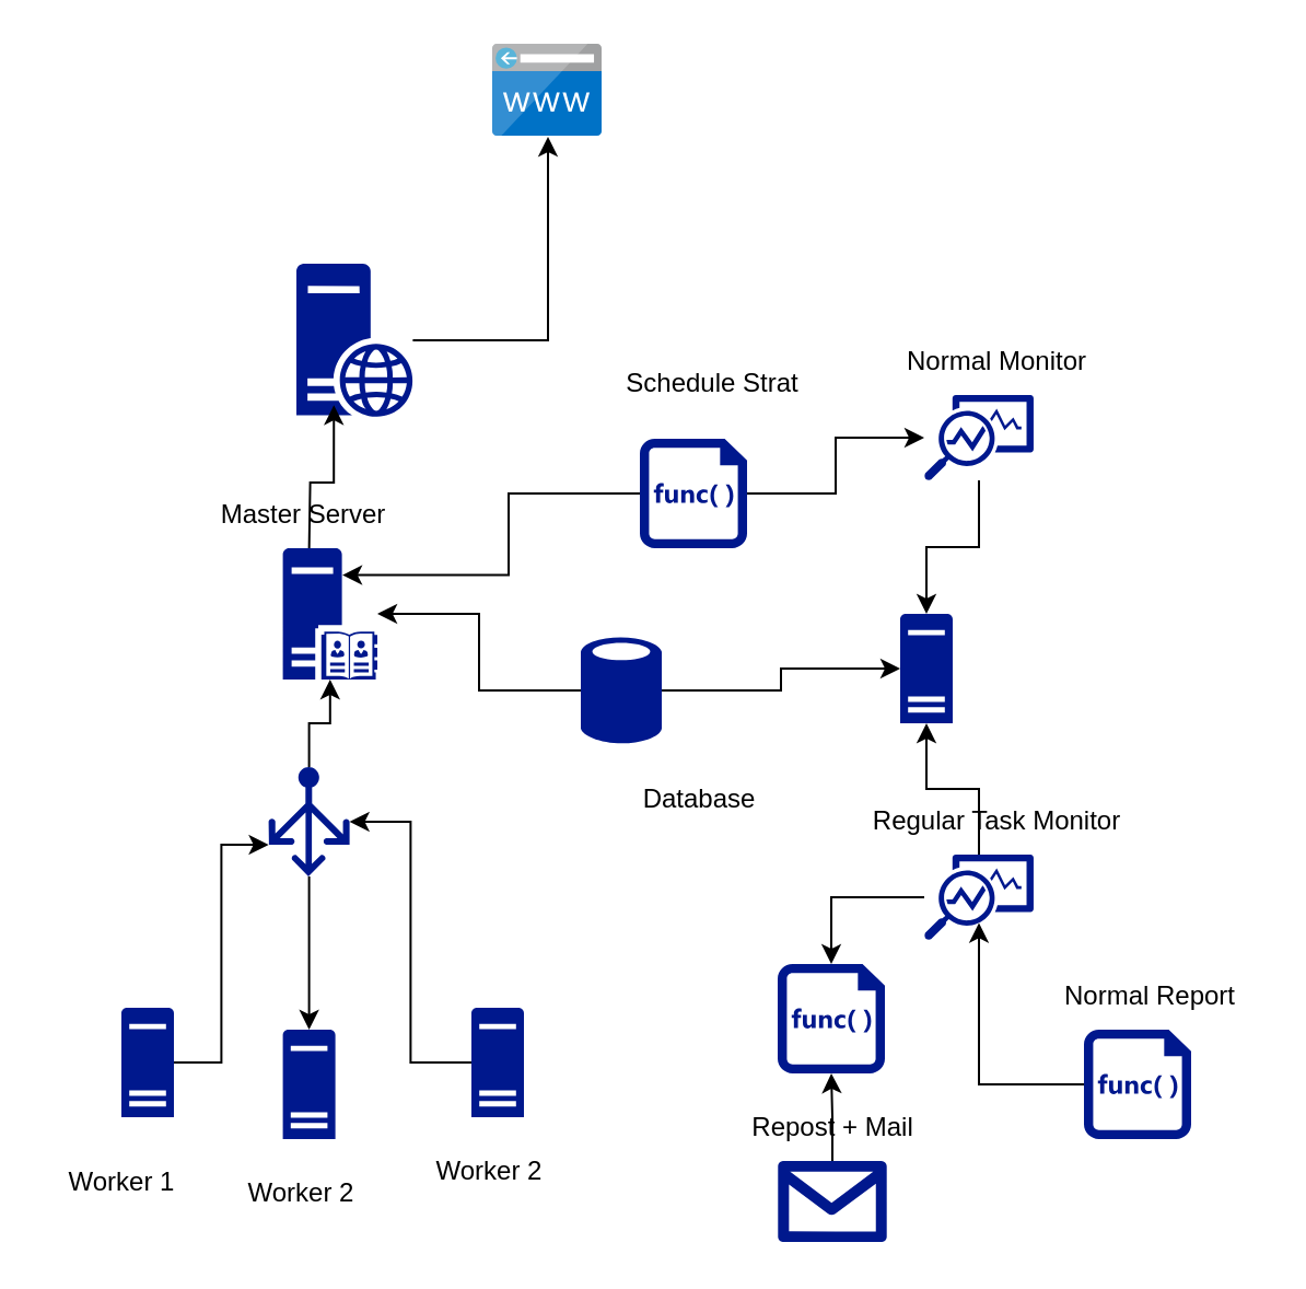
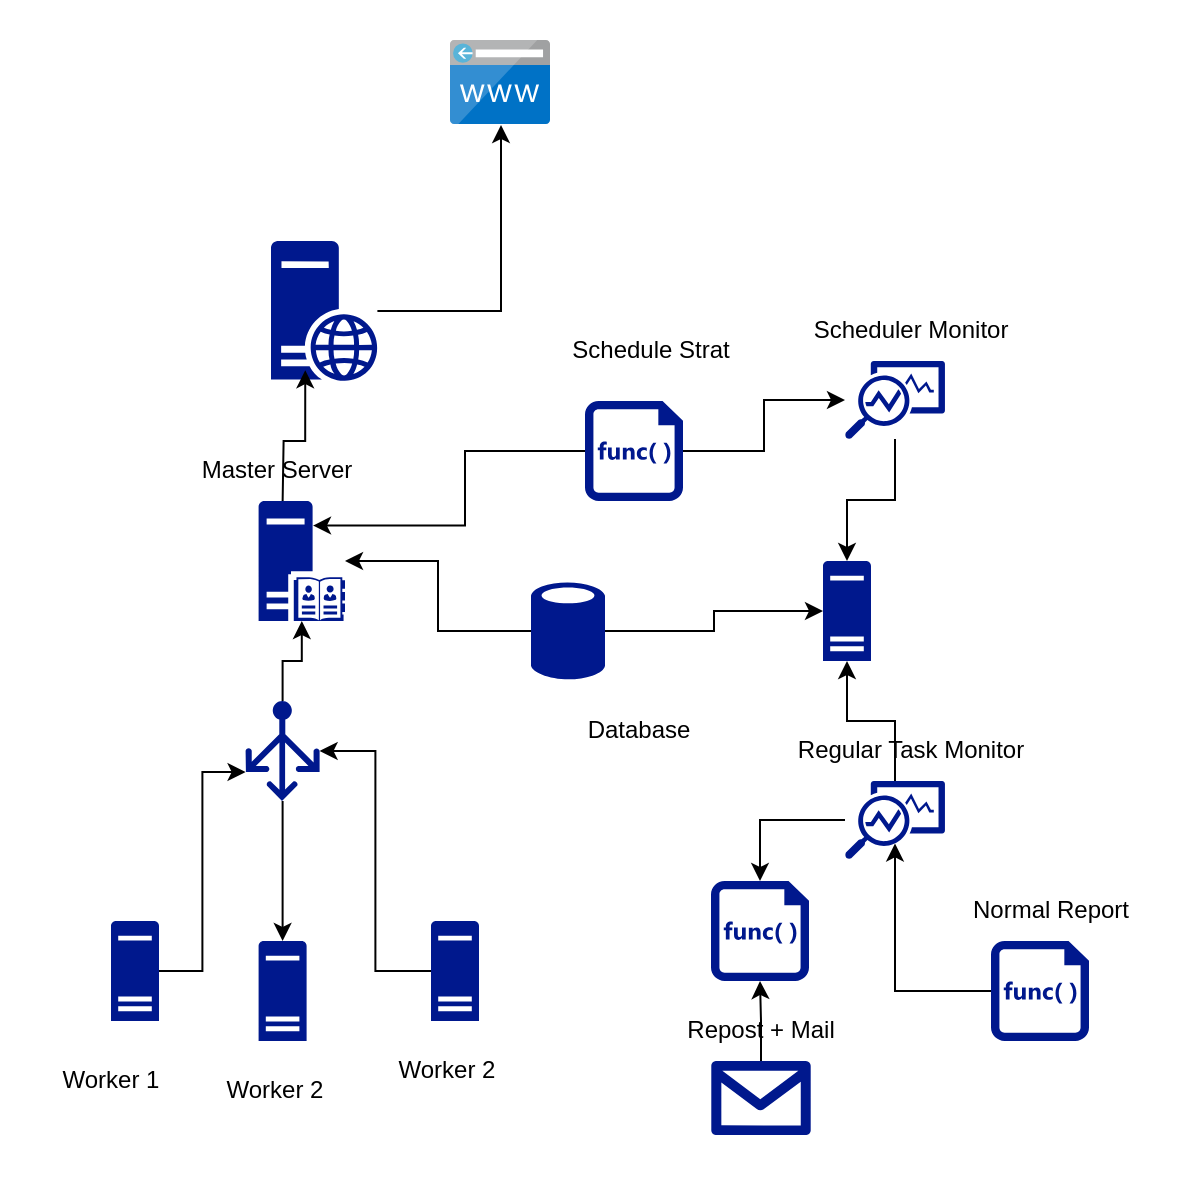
- <mxCell id="32" value="Normal Monitor" style="text;html=1;align=center;verticalAlign=middle;resizable=0;points=[];autosize=1;strokeColor=none;fillColor=none;" vertex="1" parent="1"><mxGeometry x="395" y="150" width="120" height="30" as="geometry" /></mxCell>
+ <mxCell id="32" value="Scheduler Monitor" style="text;html=1;align=center;verticalAlign=middle;resizable=0;points=[];autosize=1;strokeColor=none;fillColor=none;" vertex="1" parent="1"><mxGeometry x="395" y="150" width="120" height="30" as="geometry" /></mxCell>
